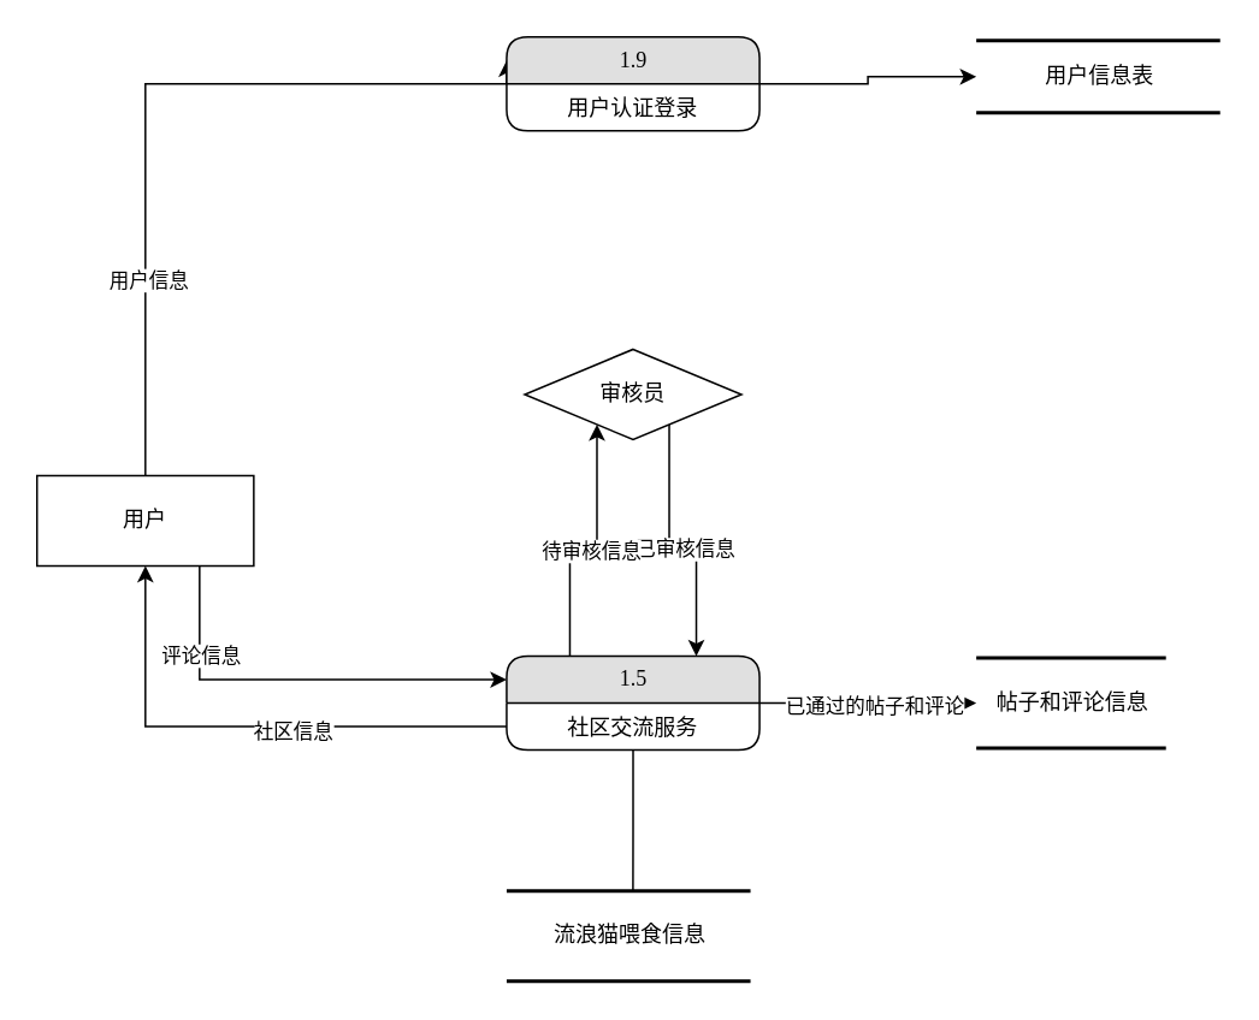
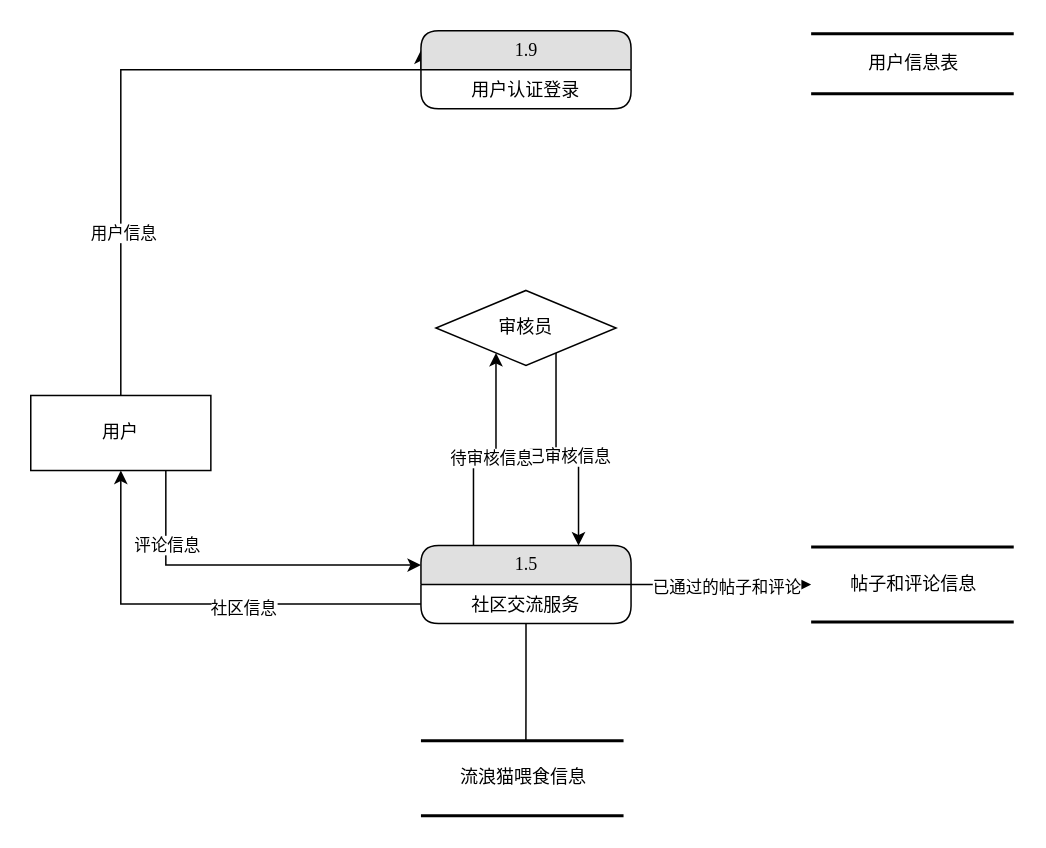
- <mxCell id="20" style="edgeStyle=orthogonalEdgeStyle;rounded=0;orthogonalLoop=1;jettySize=auto;html=1;exitX=1;exitY=0.5;exitDx=0;exitDy=0;" edge="1" parent="1" source="21" target="2"><mxGeometry relative="1" as="geometry" /></mxCell>
- <mxCell id="3" value="帖子和评论信息" style="html=1;rounded=0;shadow=0;comic=0;labelBackgroundColor=none;strokeWidth=2;fontFamily=Verdana;fontSize=12;align=center;shape=mxgraph.ios7ui.horLines;" parent="1" vertex="1"><mxGeometry x="540" y="364" width="105" height="50" as="geometry" /></mxCell>
+ <mxCell id="3" value="帖子和评论信息" style="html=1;rounded=0;shadow=0;comic=0;labelBackgroundColor=none;strokeWidth=2;fontFamily=Verdana;fontSize=12;align=center;shape=mxgraph.ios7ui.horLines;" parent="1" vertex="1"><mxGeometry x="540" y="364" width="135" height="50" as="geometry" /></mxCell>
